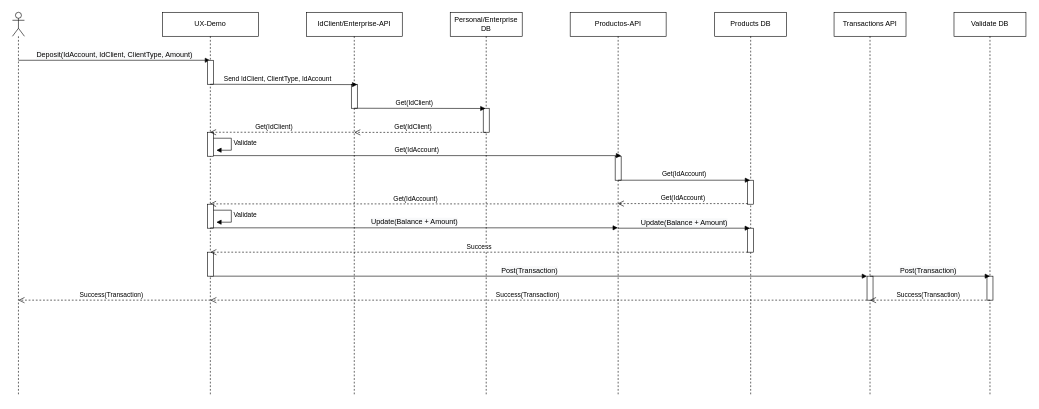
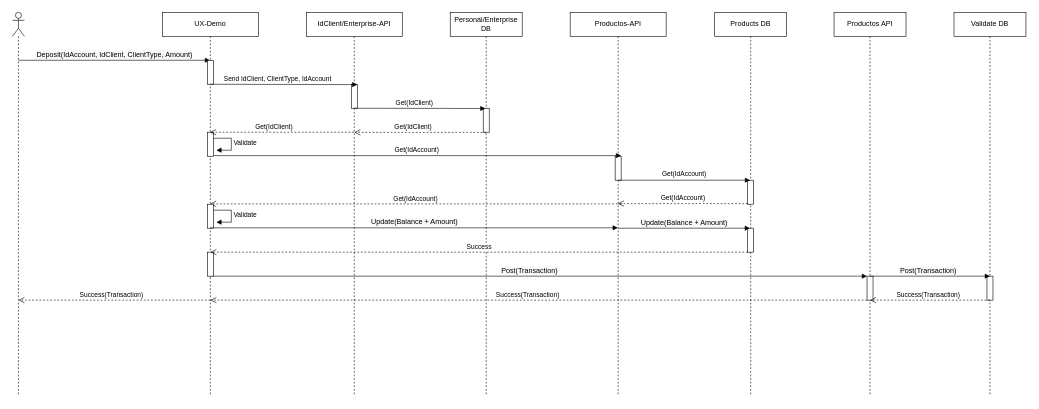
- <mxCell id="20" value="Transactions API" style="shape=umlLifeline;perimeter=lifelinePerimeter;whiteSpace=wrap;html=1;container=1;collapsible=0;recursiveResize=0;outlineConnect=0;" parent="1" vertex="1"><mxGeometry x="1390" y="20" width="120" height="640" as="geometry" /></mxCell>
+ <mxCell id="20" value="Productos API" style="shape=umlLifeline;perimeter=lifelinePerimeter;whiteSpace=wrap;html=1;container=1;collapsible=0;recursiveResize=0;outlineConnect=0;" parent="1" vertex="1"><mxGeometry x="1390" y="20" width="120" height="640" as="geometry" /></mxCell>
